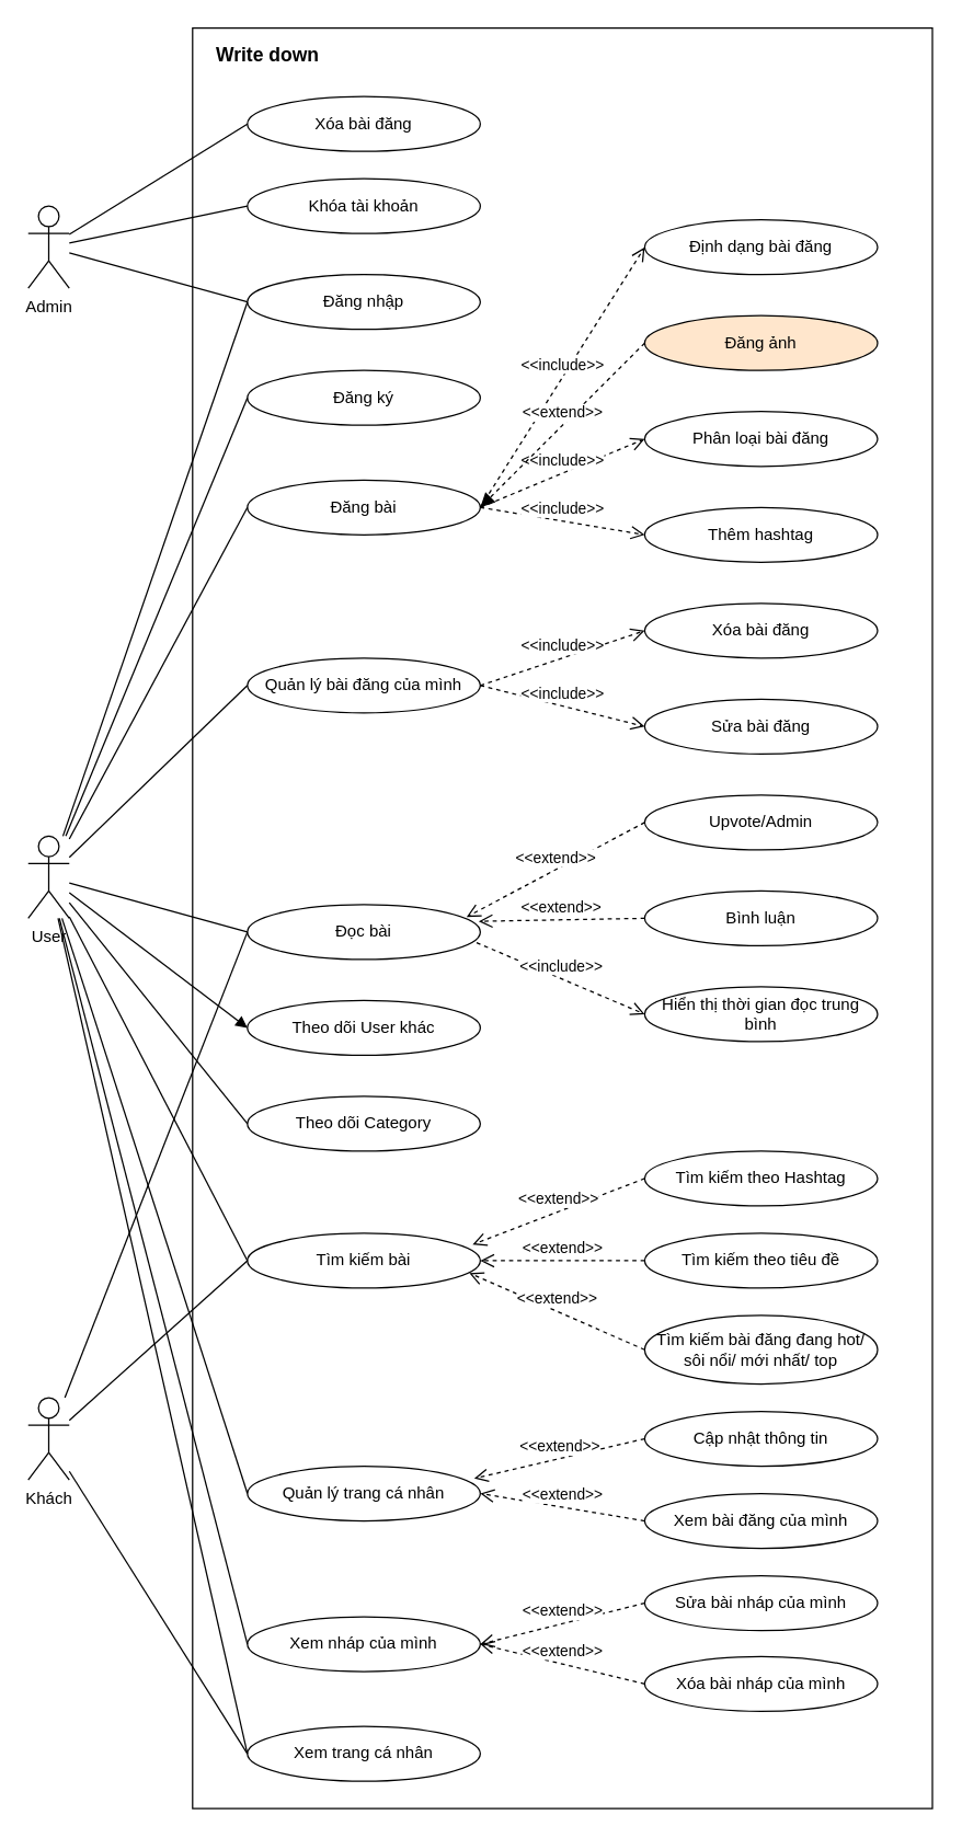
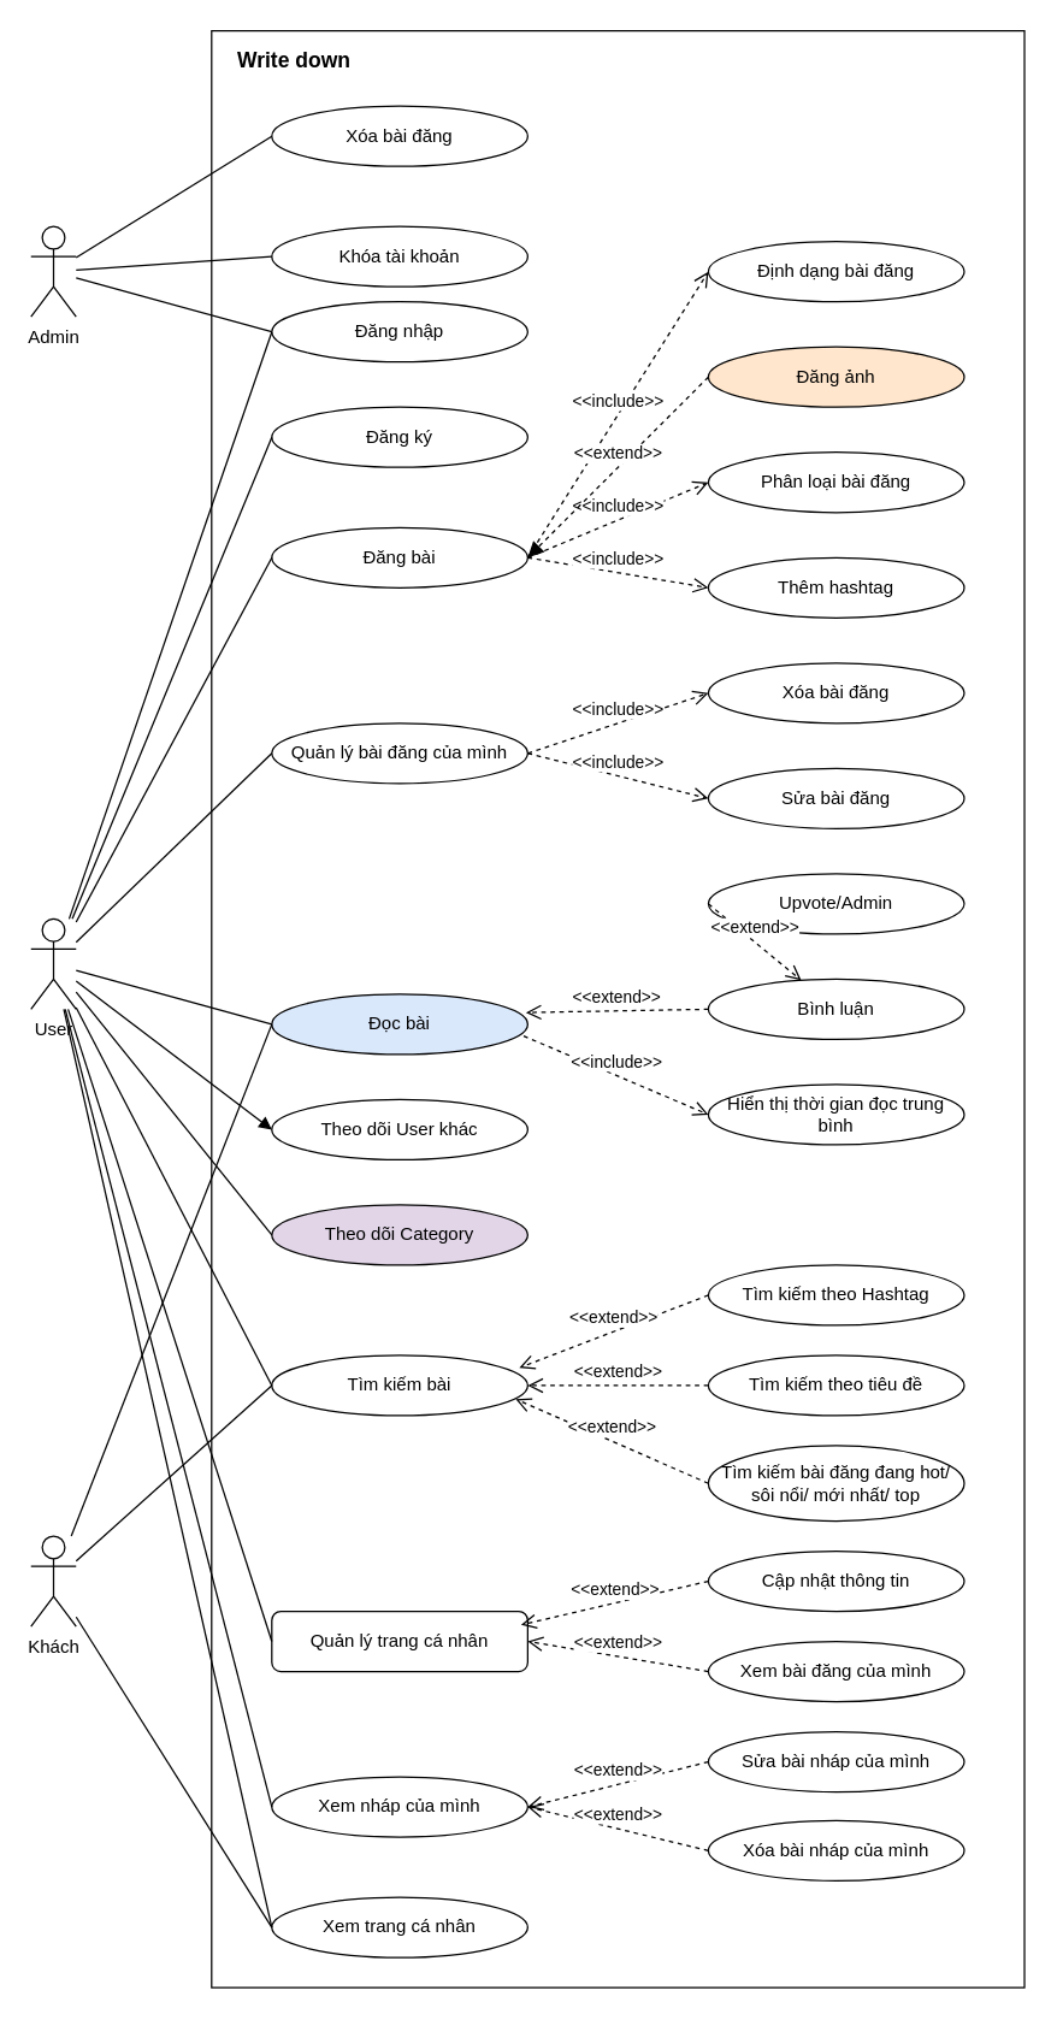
- <mxCell id="5" value="Khóa tài khoản" style="ellipse;whiteSpace=wrap;html=1;" parent="1" vertex="1"><mxGeometry x="180" y="130" width="170" height="40" as="geometry" /></mxCell>
+ <mxCell id="5" value="Khóa tài khoản" style="ellipse;whiteSpace=wrap;html=1;" parent="1" vertex="1"><mxGeometry x="180" y="150" width="170" height="40" as="geometry" /></mxCell>
- <mxCell id="22" value="&amp;lt;&amp;lt;extend&amp;gt;&amp;gt;" style="html=1;verticalAlign=bottom;endArrow=open;dashed=1;endSize=8;entryX=0.941;entryY=0.225;entryDx=0;entryDy=0;exitX=0;exitY=0.5;exitDx=0;exitDy=0;entryPerimeter=0;" parent="1" source="19" target="18" edge="1"><mxGeometry relative="1" as="geometry"><mxPoint x="470" y="440" as="sourcePoint" /><mxPoint x="360" y="460" as="targetPoint" /></mxGeometry></mxCell>
+ <mxCell id="22" value="&amp;lt;&amp;lt;extend&amp;gt;&amp;gt;" style="html=1;verticalAlign=bottom;endArrow=open;dashed=1;endSize=8;exitX=0;exitY=0.5;exitDx=0;exitDy=0;" parent="1" source="19" target="20" edge="1"><mxGeometry relative="1" as="geometry"><mxPoint x="470" y="440" as="sourcePoint" /><mxPoint x="360" y="460" as="targetPoint" /></mxGeometry></mxCell>
- <mxCell id="18" value="Đọc bài" style="ellipse;whiteSpace=wrap;html=1;" parent="1" vertex="1"><mxGeometry x="180" y="660" width="170" height="40" as="geometry" /></mxCell>
+ <mxCell id="18" value="Đọc bài" style="ellipse;whiteSpace=wrap;html=1;fillColor=#dae8fc;" parent="1" vertex="1"><mxGeometry x="180" y="660" width="170" height="40" as="geometry" /></mxCell>
- <mxCell id="65" value="Theo dõi Category" style="ellipse;whiteSpace=wrap;html=1;" vertex="1" parent="1"><mxGeometry x="180" y="800" width="170" height="40" as="geometry" /></mxCell>
+ <mxCell id="65" value="Theo dõi Category" style="ellipse;whiteSpace=wrap;html=1;fillColor=#e1d5e7;" vertex="1" parent="1"><mxGeometry x="180" y="800" width="170" height="40" as="geometry" /></mxCell>
- <mxCell id="32" value="Quản lý trang cá nhân" style="ellipse;whiteSpace=wrap;html=1;" parent="1" vertex="1"><mxGeometry x="180" y="1070" width="170" height="40" as="geometry" /></mxCell>
+ <mxCell id="32" value="Quản lý trang cá nhân" style="whiteSpace=wrap;html=1;rounded=1;" parent="1" vertex="1"><mxGeometry x="180" y="1070" width="170" height="40" as="geometry" /></mxCell>
